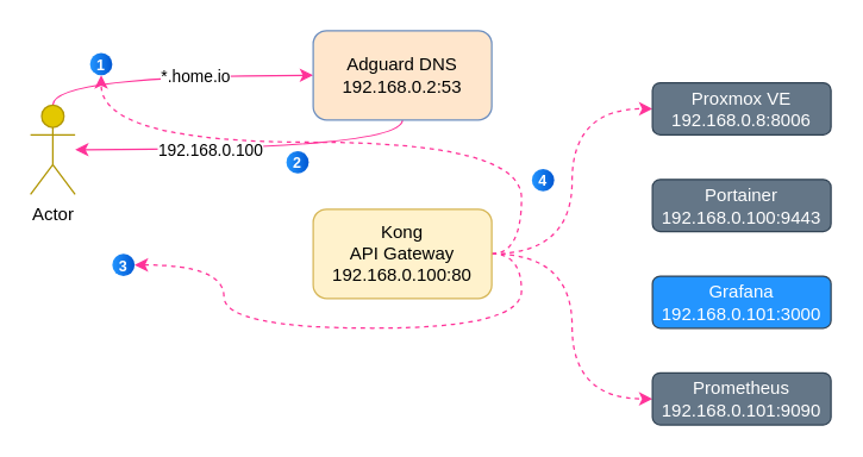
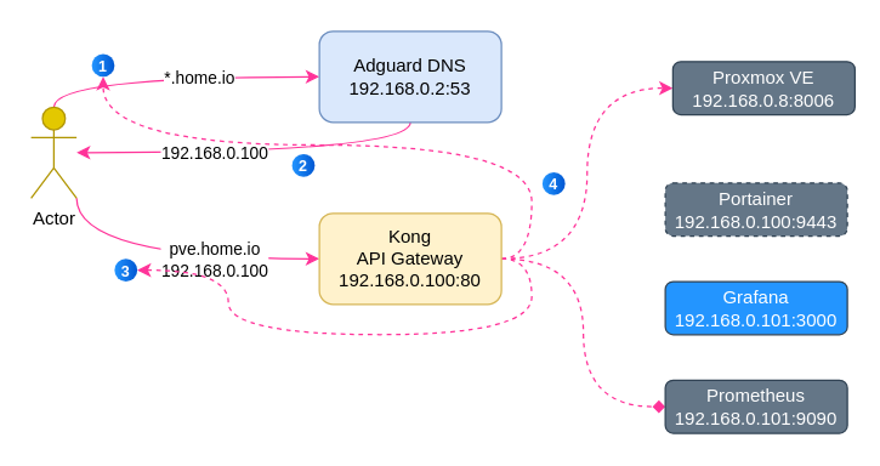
- <mxCell id="9" value="Adguard DNS&lt;div&gt;192.168.0.2:53&lt;/div&gt;" style="rounded=1;whiteSpace=wrap;html=1;fillColor=#ffe6cc;strokeColor=#6c8ebf;" parent="1" vertex="1"><mxGeometry x="210" y="20" width="120" height="60" as="geometry" /></mxCell>
+ <mxCell id="9" value="Adguard DNS&lt;div&gt;192.168.0.2:53&lt;/div&gt;" style="rounded=1;whiteSpace=wrap;html=1;fillColor=#dae8fc;strokeColor=#6c8ebf;" parent="1" vertex="1"><mxGeometry x="210" y="20" width="120" height="60" as="geometry" /></mxCell>
- <mxCell id="15" value="Proxmox VE&lt;div&gt;192.168.0.8:8006&lt;/div&gt;" style="rounded=1;whiteSpace=wrap;html=1;fillColor=#647687;strokeColor=#314354;fontColor=#ffffff;" parent="1" vertex="1"><mxGeometry x="438" y="55" width="120" height="35" as="geometry" /></mxCell>
+ <mxCell id="15" value="Proxmox VE&lt;div&gt;192.168.0.8:8006&lt;/div&gt;" style="rounded=1;whiteSpace=wrap;html=1;fillColor=#647687;strokeColor=#314354;fontColor=#ffffff;" parent="1" vertex="1"><mxGeometry x="443" y="40" width="120" height="35" as="geometry" /></mxCell>
- <mxCell id="16" value="Portainer&lt;div&gt;192.168.0.100:9443&lt;/div&gt;" style="rounded=1;whiteSpace=wrap;html=1;fillColor=#647687;strokeColor=#314354;fontColor=#ffffff;" parent="1" vertex="1"><mxGeometry x="438" y="120" width="120" height="35" as="geometry" /></mxCell>
+ <mxCell id="16" value="Portainer&lt;div&gt;192.168.0.100:9443&lt;/div&gt;" style="rounded=1;whiteSpace=wrap;html=1;fillColor=#647687;strokeColor=#314354;fontColor=#ffffff;dashed=1;" parent="1" vertex="1"><mxGeometry x="438" y="120" width="120" height="35" as="geometry" /></mxCell>
+ <mxCell id="4" style="rounded=0;orthogonalLoop=1;jettySize=auto;html=1;entryX=0;entryY=0.5;entryDx=0;entryDy=0;edgeStyle=orthogonalEdgeStyle;exitX=1;exitY=1;exitDx=0;exitDy=0;exitPerimeter=0;strokeColor=#FF3399;curved=1;" parent="1" source="6" target="14" edge="1"><mxGeometry relative="1" as="geometry" /></mxCell>
+ <mxCell id="5" value="&lt;div&gt;pve.home.io&lt;/div&gt;192.168.0.100" style="edgeLabel;html=1;align=center;verticalAlign=middle;resizable=0;points=[];" parent="4" vertex="1" connectable="0"><mxGeometry x="-0.306" relative="1" as="geometry"><mxPoint x="61" as="offset" /></mxGeometry></mxCell>
- <mxCell id="13" style="rounded=0;orthogonalLoop=1;jettySize=auto;html=1;entryX=0;entryY=0.5;entryDx=0;entryDy=0;exitX=1;exitY=0.5;exitDx=0;exitDy=0;dashed=1;strokeColor=#FF3399;edgeStyle=orthogonalEdgeStyle;curved=1;" parent="1" source="14" target="18" edge="1"><mxGeometry relative="1" as="geometry" /></mxCell>
+ <mxCell id="13" style="rounded=0;orthogonalLoop=1;jettySize=auto;html=1;entryX=0;entryY=0.5;entryDx=0;entryDy=0;exitX=1;exitY=0.5;exitDx=0;exitDy=0;dashed=1;strokeColor=#FF3399;edgeStyle=orthogonalEdgeStyle;curved=1;endArrow=diamond;" parent="1" source="14" target="18" edge="1"><mxGeometry relative="1" as="geometry" /></mxCell>
